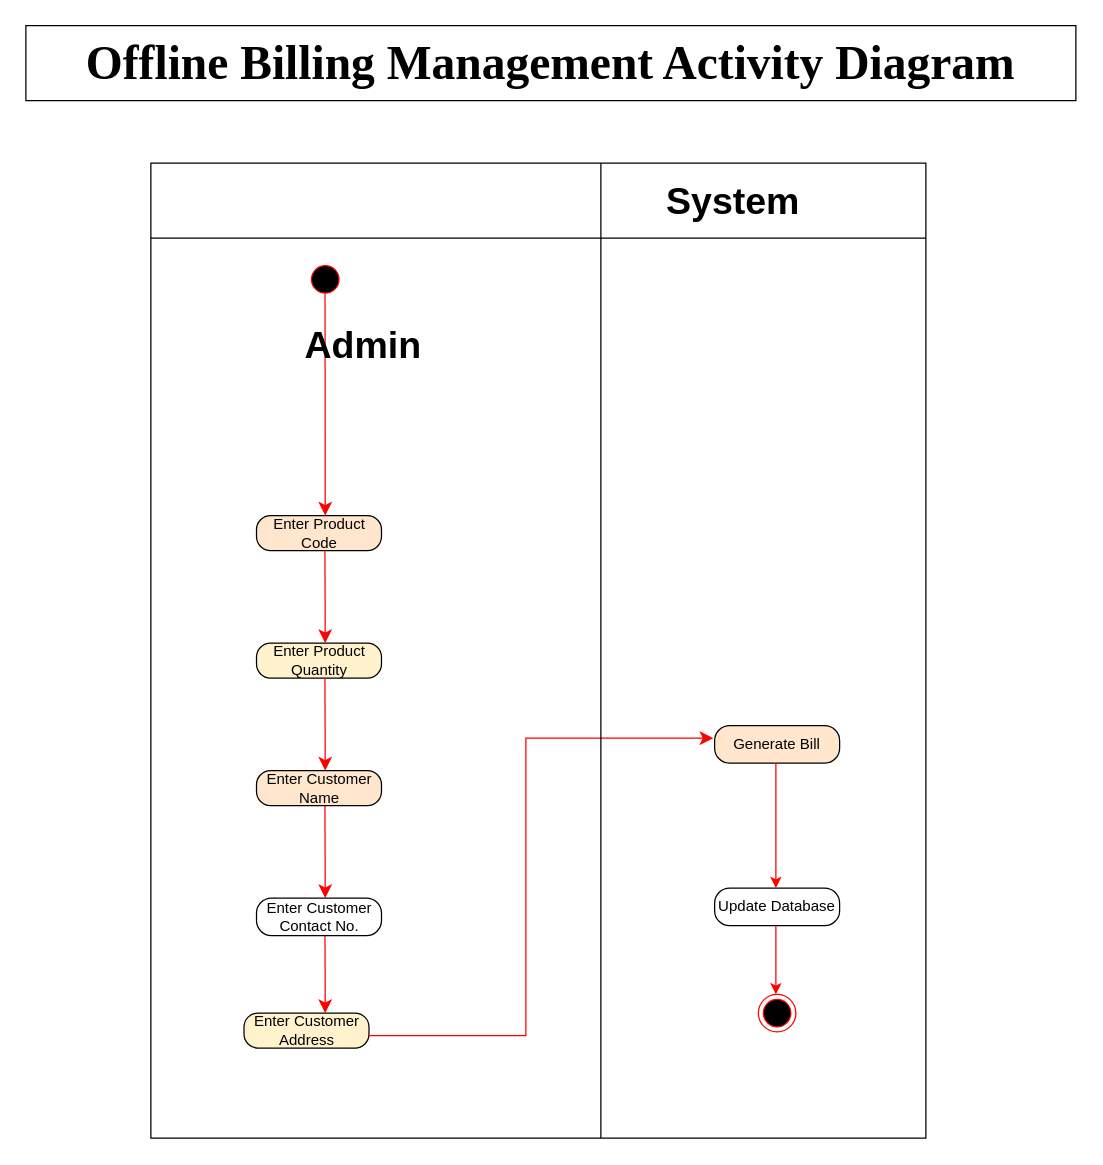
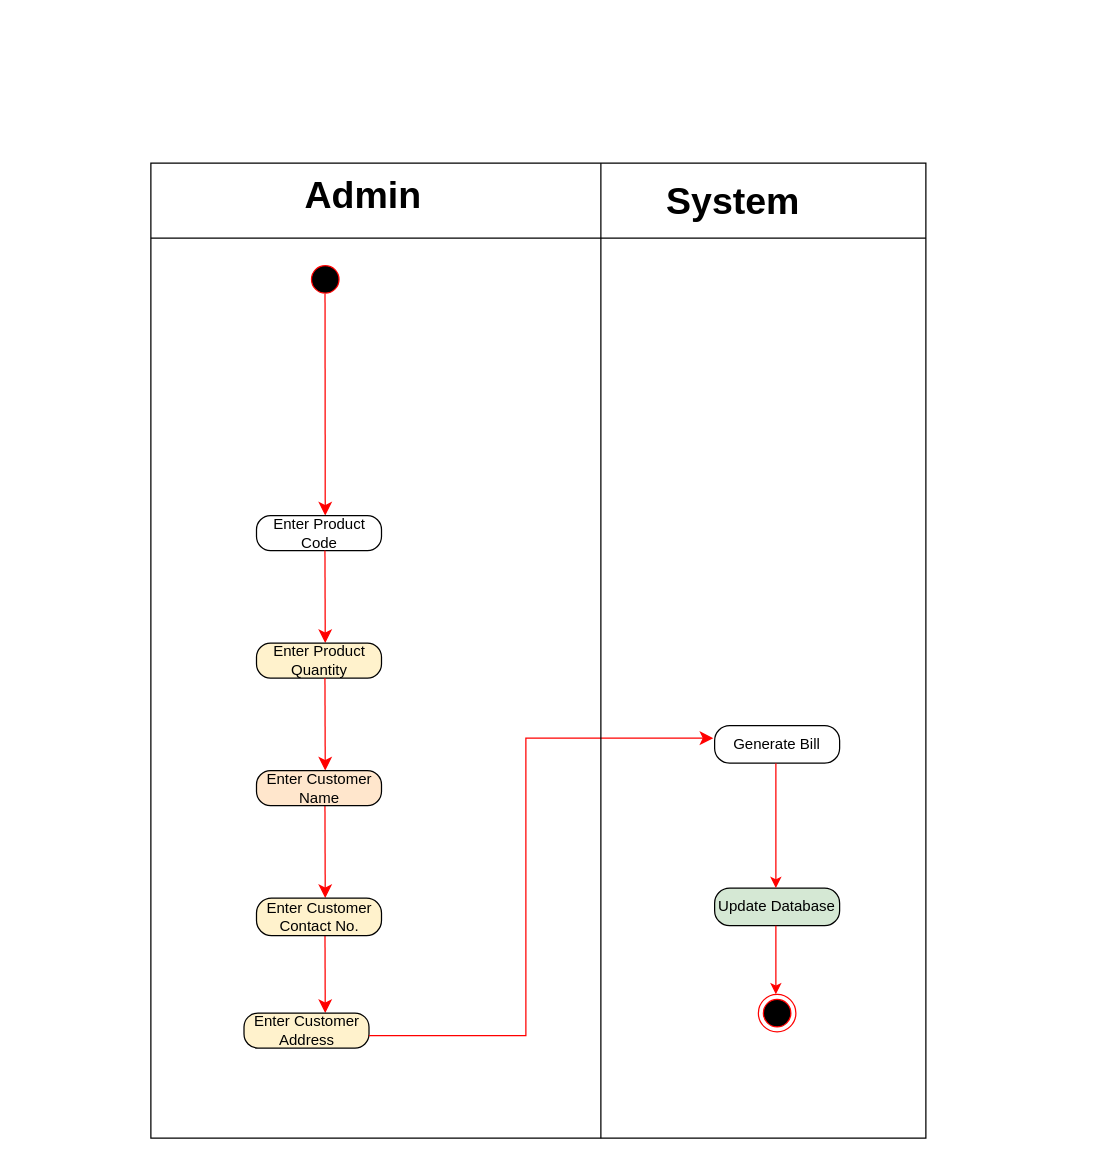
- <mxCell id="6" value="&lt;font face=&quot;Comic Sans MS&quot; style=&quot;font-size: 38px;&quot;&gt;&lt;b&gt;Offline Billing Management Activity Diagram&lt;/b&gt;&lt;/font&gt;" style="rounded=0;whiteSpace=wrap;html=1;" parent="1" vertex="1"><mxGeometry x="20" y="20" width="840" height="60" as="geometry" /></mxCell>
- <mxCell id="23" value="&lt;b&gt;&lt;font style=&quot;font-size: 30px;&quot;&gt;Admin&lt;/font&gt;&lt;/b&gt;" style="text;html=1;strokeColor=none;fillColor=none;align=center;verticalAlign=middle;whiteSpace=wrap;rounded=0;" parent="1" vertex="1"><mxGeometry x="260" y="260" width="60" height="30" as="geometry" /></mxCell>
+ <mxCell id="23" value="&lt;b&gt;&lt;font style=&quot;font-size: 30px;&quot;&gt;Admin&lt;/font&gt;&lt;/b&gt;" style="text;html=1;strokeColor=none;fillColor=none;align=center;verticalAlign=middle;whiteSpace=wrap;rounded=0;" parent="1" vertex="1"><mxGeometry x="260" y="140" width="60" height="30" as="geometry" /></mxCell>
- <mxCell id="9" value="&lt;font style=&quot;font-size: 12px&quot;&gt;Enter Product Code&lt;/font&gt;" style="rounded=1;whiteSpace=wrap;html=1;arcSize=40;fillColor=#ffe6cc;" parent="1" vertex="1"><mxGeometry x="204.5" y="411.99" width="100" height="28" as="geometry" /></mxCell>
+ <mxCell id="9" value="&lt;font style=&quot;font-size: 12px&quot;&gt;Enter Product Code&lt;/font&gt;" style="rounded=1;whiteSpace=wrap;html=1;arcSize=40;" parent="1" vertex="1"><mxGeometry x="204.5" y="411.99" width="100" height="28" as="geometry" /></mxCell>
- <mxCell id="16" value="Generate Bill" style="rounded=1;whiteSpace=wrap;html=1;arcSize=40;fillColor=#ffe6cc;" parent="1" vertex="1"><mxGeometry x="571" y="580" width="100" height="30.04" as="geometry" /></mxCell>
+ <mxCell id="16" value="Generate Bill" style="rounded=1;whiteSpace=wrap;html=1;arcSize=40;" parent="1" vertex="1"><mxGeometry x="571" y="580" width="100" height="30.04" as="geometry" /></mxCell>
- <mxCell id="17" value="Update Database" style="rounded=1;whiteSpace=wrap;html=1;arcSize=40;" parent="1" vertex="1"><mxGeometry x="571" y="710" width="100" height="30.04" as="geometry" /></mxCell>
+ <mxCell id="17" value="Update Database" style="rounded=1;whiteSpace=wrap;html=1;arcSize=40;fillColor=#d5e8d4;" parent="1" vertex="1"><mxGeometry x="571" y="710" width="100" height="30.04" as="geometry" /></mxCell>
- <mxCell id="15" value="&lt;font style=&quot;font-size: 12px&quot;&gt;Enter Customer&lt;br&gt;Contact No.&lt;/font&gt;" style="rounded=1;whiteSpace=wrap;html=1;arcSize=40;" parent="1" vertex="1"><mxGeometry x="204.5" y="717.96" width="100" height="30.04" as="geometry" /></mxCell>
+ <mxCell id="15" value="&lt;font style=&quot;font-size: 12px&quot;&gt;Enter Customer&lt;br&gt;Contact No.&lt;/font&gt;" style="rounded=1;whiteSpace=wrap;html=1;arcSize=40;fillColor=#fff2cc;" parent="1" vertex="1"><mxGeometry x="204.5" y="717.96" width="100" height="30.04" as="geometry" /></mxCell>
